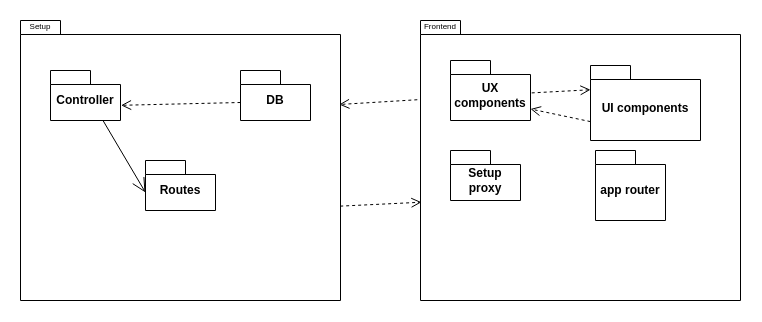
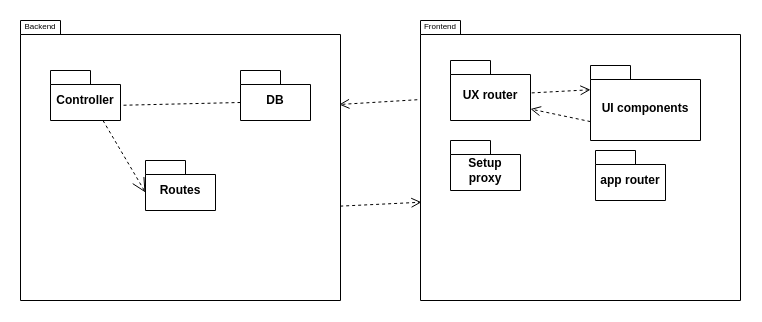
- <mxCell id="3" value="&lt;font style=&quot;font-size: 8px;&quot;&gt;Setup&lt;/font&gt;" style="text;html=1;strokeColor=none;fillColor=none;align=center;verticalAlign=middle;whiteSpace=wrap;rounded=0;" vertex="1" parent="1"><mxGeometry x="20" y="20" width="40" height="10" as="geometry" /></mxCell>
+ <mxCell id="3" value="&lt;font style=&quot;font-size: 8px;&quot;&gt;Backend&lt;/font&gt;" style="text;html=1;strokeColor=none;fillColor=none;align=center;verticalAlign=middle;whiteSpace=wrap;rounded=0;" vertex="1" parent="1"><mxGeometry x="20" y="20" width="40" height="10" as="geometry" /></mxCell>
- <mxCell id="12" value="UX components" style="shape=folder;fontStyle=1;spacingTop=10;tabWidth=40;tabHeight=14;tabPosition=left;html=1;whiteSpace=wrap;" vertex="1" parent="1"><mxGeometry x="450" y="60" width="80" height="60" as="geometry" /></mxCell>
+ <mxCell id="12" value="UX router" style="shape=folder;fontStyle=1;spacingTop=10;tabWidth=40;tabHeight=14;tabPosition=left;html=1;whiteSpace=wrap;" vertex="1" parent="1"><mxGeometry x="450" y="60" width="80" height="60" as="geometry" /></mxCell>
- <mxCell id="8" value="" style="html=1;verticalAlign=bottom;endArrow=open;dashed=1;endSize=8;curved=0;rounded=0;entryX=1.008;entryY=0.696;entryDx=0;entryDy=0;entryPerimeter=0;exitX=0;exitY=0;exitDx=0;exitDy=32;exitPerimeter=0;" edge="1" parent="1" source="7" target="4"><mxGeometry x="0.002" relative="1" as="geometry"><mxPoint x="210" y="100" as="sourcePoint" /><mxPoint x="160" y="120" as="targetPoint" /><mxPoint as="offset" /></mxGeometry></mxCell>
+ <mxCell id="8" value="" style="html=1;verticalAlign=bottom;endArrow=none;dashed=1;endSize=8;curved=0;rounded=0;entryX=1.008;entryY=0.696;entryDx=0;entryDy=0;entryPerimeter=0;exitX=0;exitY=0;exitDx=0;exitDy=32;exitPerimeter=0;" edge="1" parent="1" source="7" target="4"><mxGeometry x="0.002" relative="1" as="geometry"><mxPoint x="210" y="100" as="sourcePoint" /><mxPoint x="160" y="120" as="targetPoint" /><mxPoint as="offset" /></mxGeometry></mxCell>
- <mxCell id="9" value="" style="endArrow=open;endSize=12;dashed=0;html=1;rounded=0;exitX=0.75;exitY=1;exitDx=0;exitDy=0;exitPerimeter=0;entryX=0;entryY=0;entryDx=0;entryDy=32;entryPerimeter=0;" edge="1" parent="1" source="4" target="6"><mxGeometry width="160" relative="1" as="geometry"><mxPoint x="110" y="150" as="sourcePoint" /><mxPoint x="270" y="150" as="targetPoint" /></mxGeometry></mxCell>
+ <mxCell id="9" value="" style="endArrow=open;endSize=12;dashed=1;html=1;rounded=0;exitX=0.75;exitY=1;exitDx=0;exitDy=0;exitPerimeter=0;entryX=0;entryY=0;entryDx=0;entryDy=32;entryPerimeter=0;" edge="1" parent="1" source="4" target="6"><mxGeometry width="160" relative="1" as="geometry"><mxPoint x="110" y="150" as="sourcePoint" /><mxPoint x="270" y="150" as="targetPoint" /></mxGeometry></mxCell>
- <mxCell id="14" value="Setup proxy" style="shape=folder;fontStyle=1;spacingTop=10;tabWidth=40;tabHeight=14;tabPosition=left;html=1;whiteSpace=wrap;" vertex="1" parent="1"><mxGeometry x="450" y="150" width="70" height="50" as="geometry" /></mxCell>
+ <mxCell id="14" value="Setup proxy" style="shape=folder;fontStyle=1;spacingTop=10;tabWidth=40;tabHeight=14;tabPosition=left;html=1;whiteSpace=wrap;" vertex="1" parent="1"><mxGeometry x="450" y="140" width="70" height="50" as="geometry" /></mxCell>
- <mxCell id="15" value="app router" style="shape=folder;fontStyle=1;spacingTop=10;tabWidth=40;tabHeight=14;tabPosition=left;html=1;whiteSpace=wrap;" vertex="1" parent="1"><mxGeometry x="595" y="150" width="70" height="70" as="geometry" /></mxCell>
+ <mxCell id="15" value="app router" style="shape=folder;fontStyle=1;spacingTop=10;tabWidth=40;tabHeight=14;tabPosition=left;html=1;whiteSpace=wrap;" vertex="1" parent="1"><mxGeometry x="595" y="150" width="70" height="50" as="geometry" /></mxCell>
